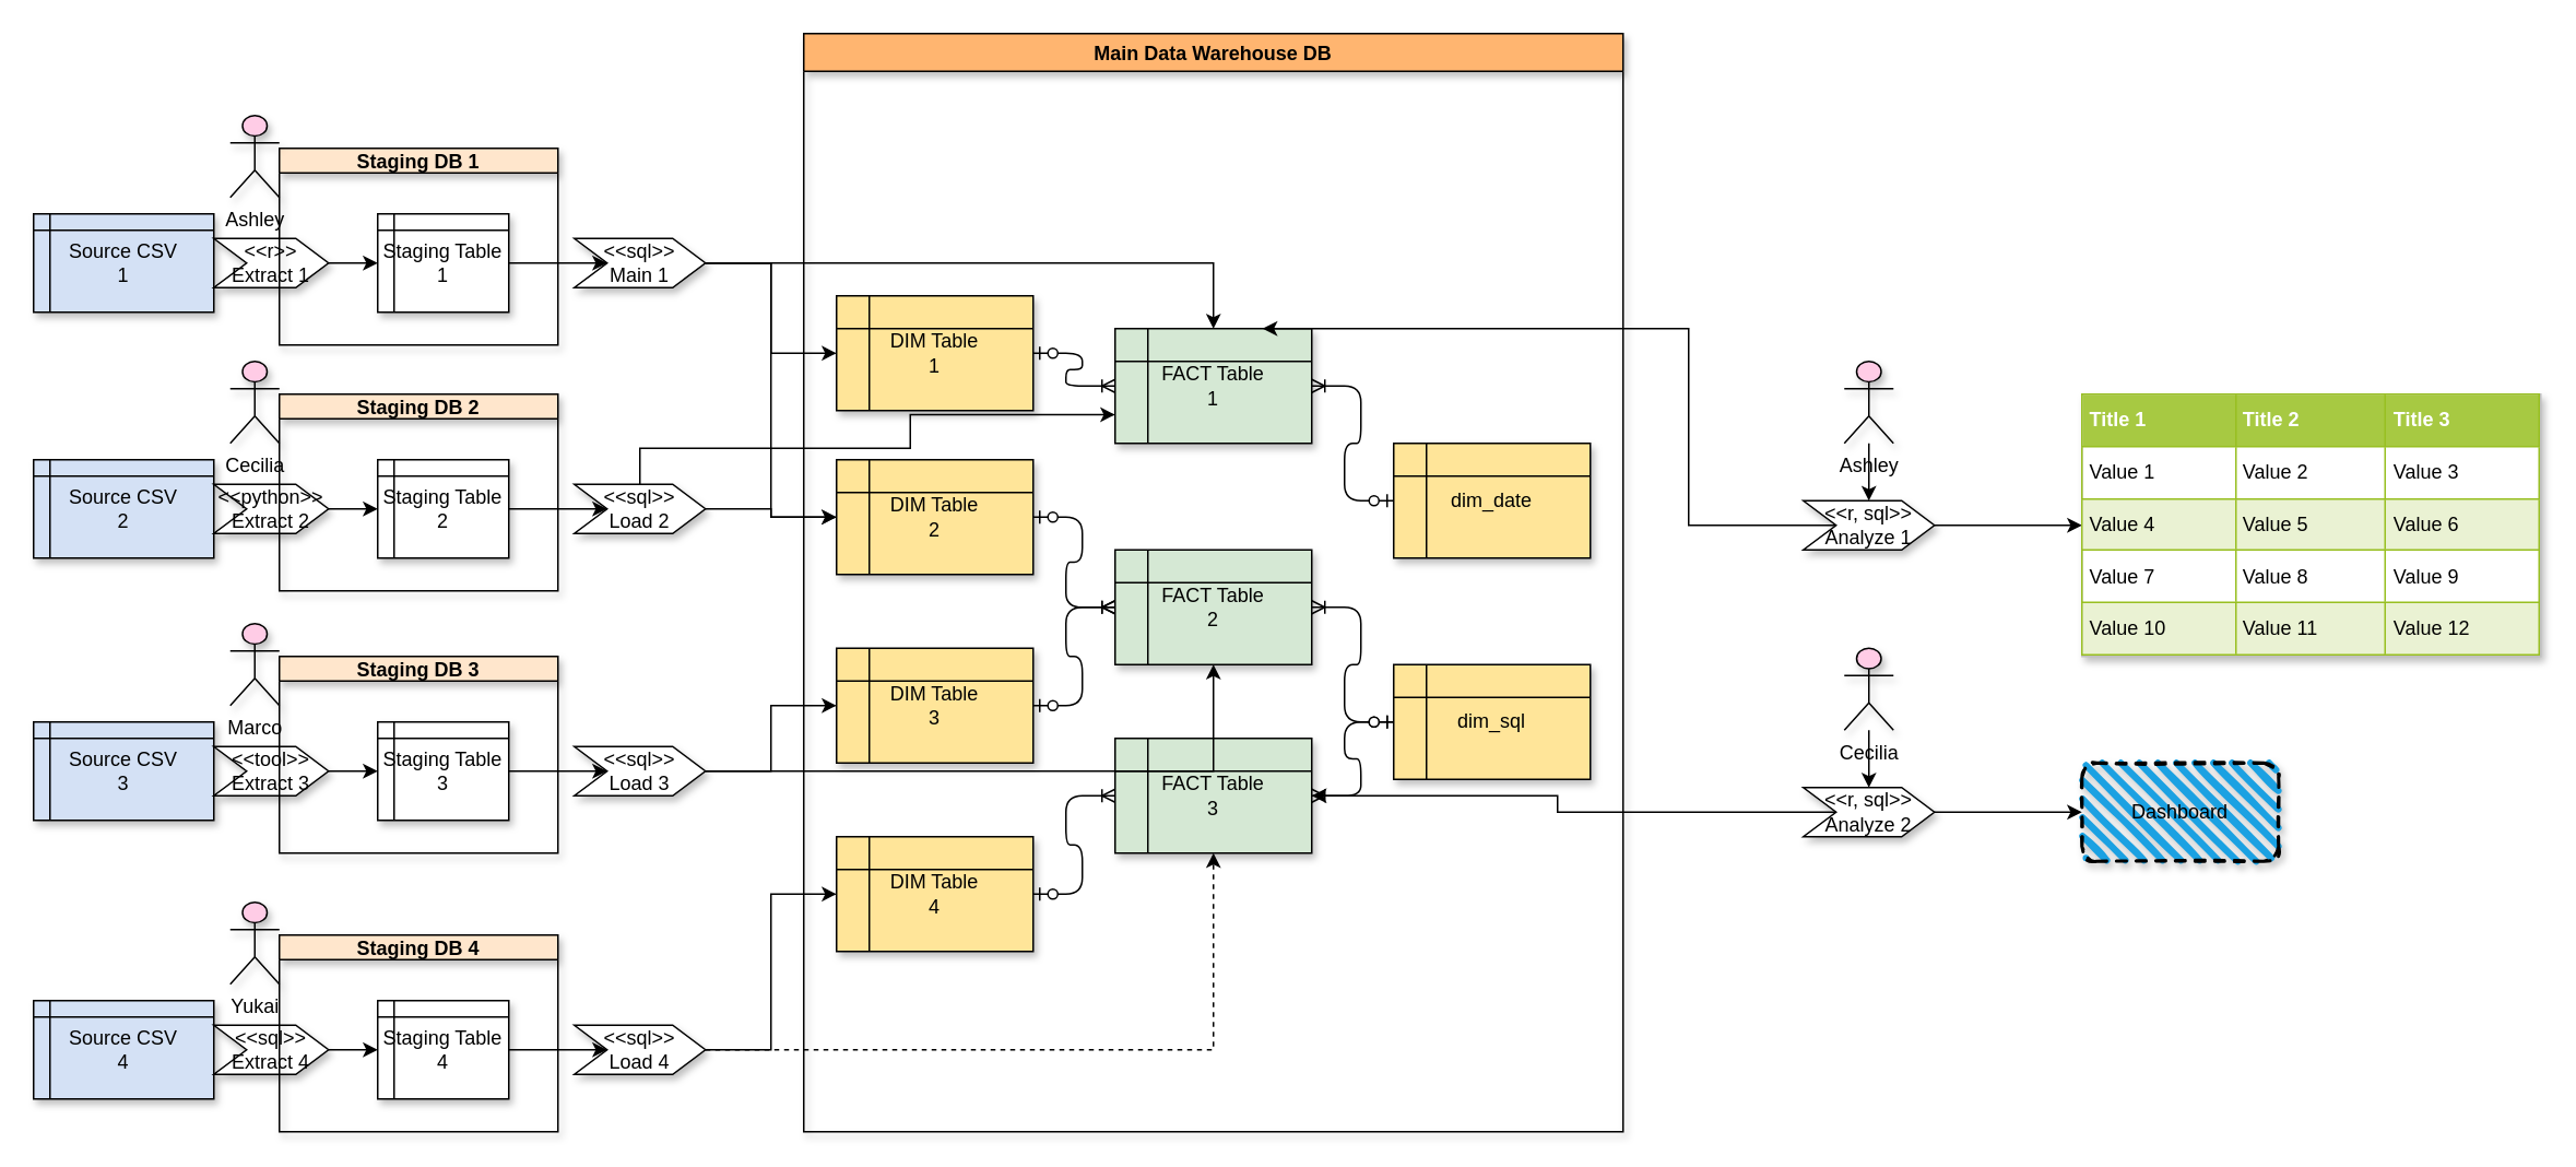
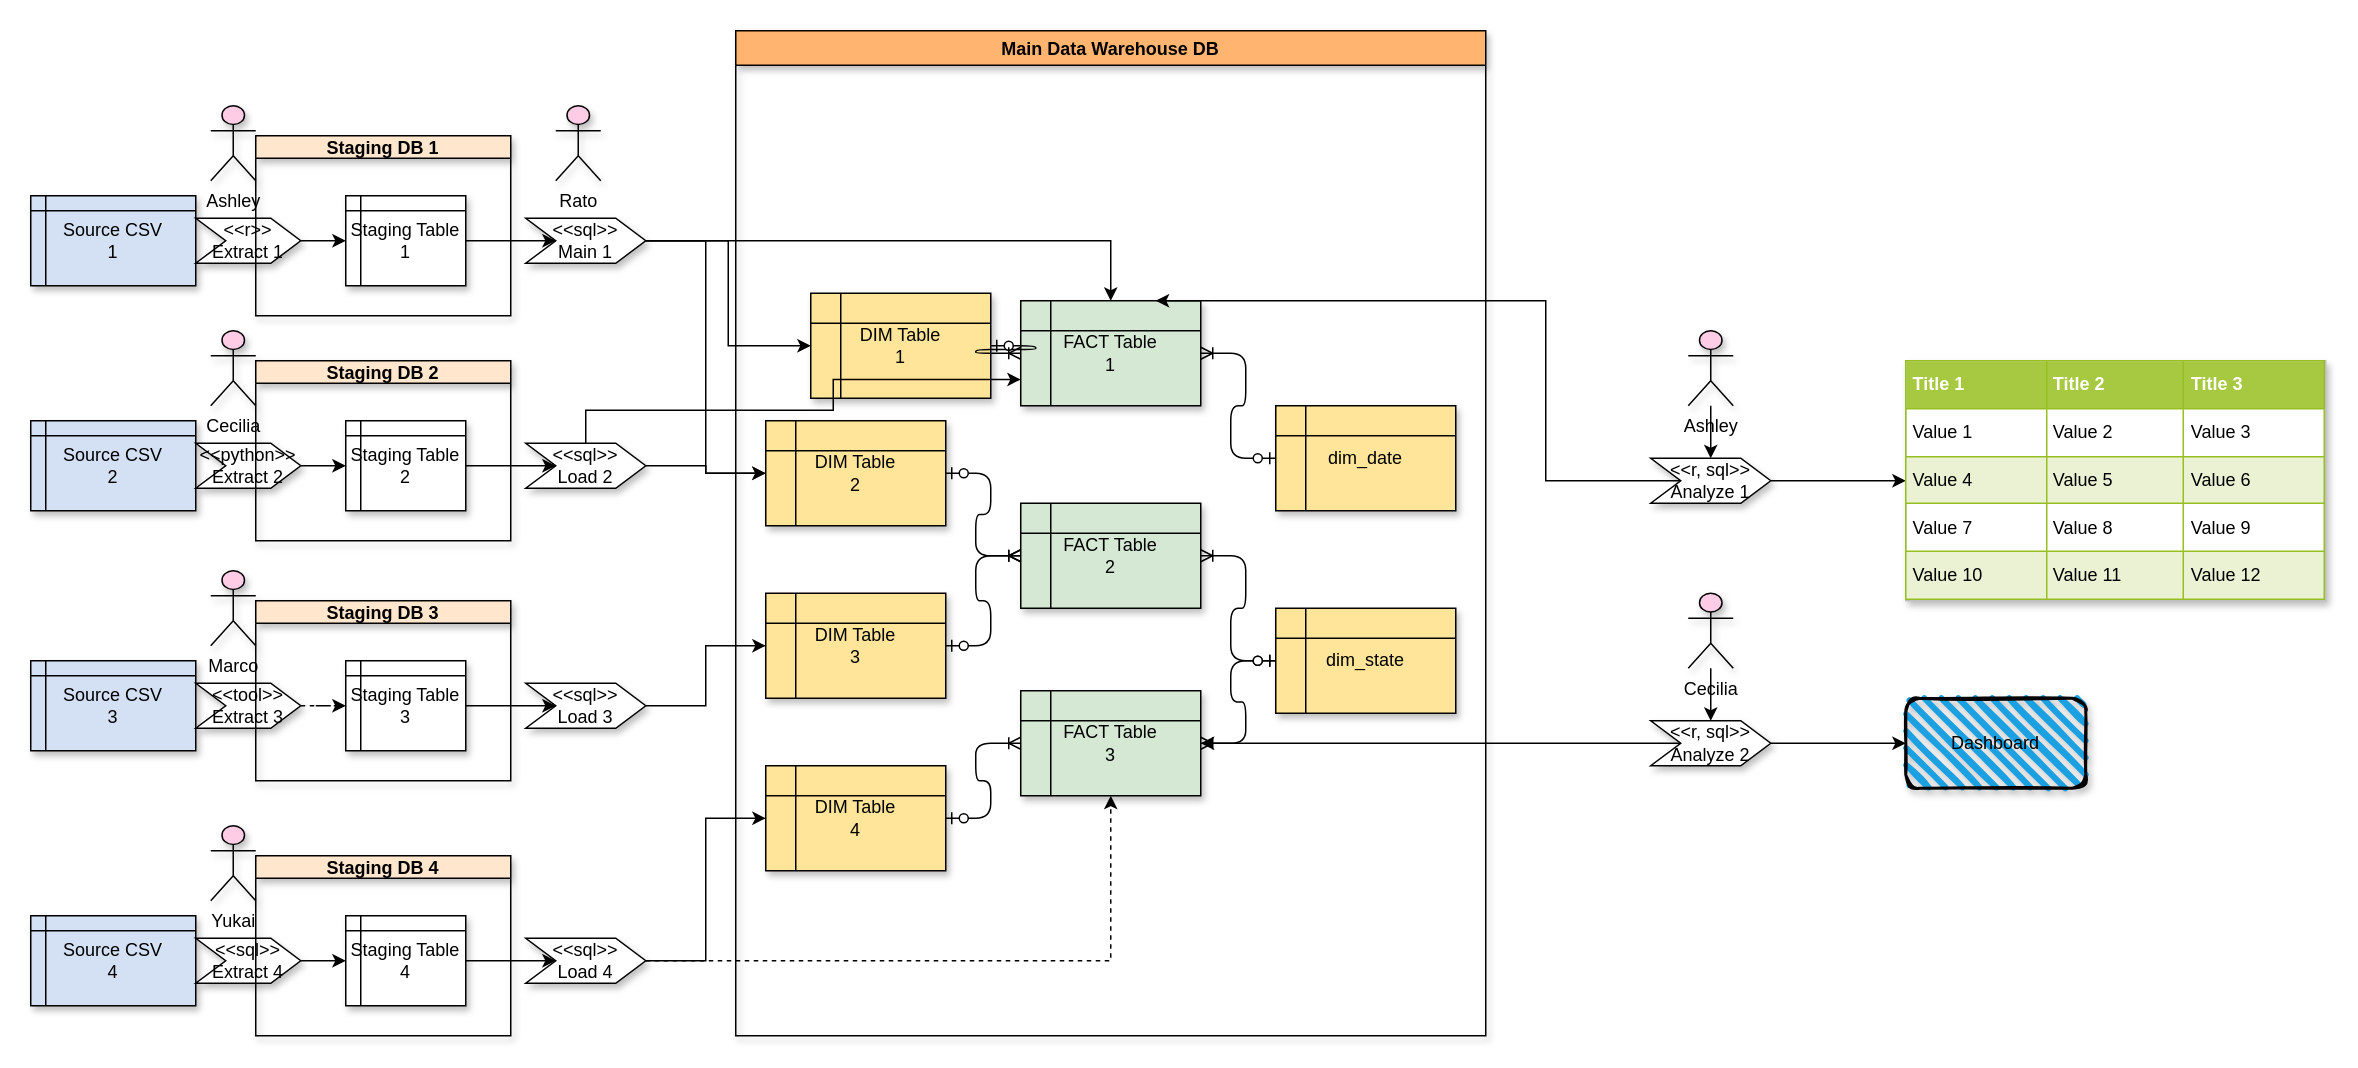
+ <mxCell id="41" value="Rato" style="shape=umlActor;verticalLabelPosition=bottom;verticalAlign=top;html=1;outlineConnect=0;shadow=1;fillColor=#FFCCE6;" vertex="1" parent="1"><mxGeometry x="370" y="70" width="30" height="50" as="geometry" /></mxCell>
- <mxCell id="4" value="DIM Table&lt;br&gt;1" style="shape=internalStorage;whiteSpace=wrap;html=1;backgroundOutline=1;shadow=1;fillColor=#FFE599;" vertex="1" parent="1"><mxGeometry x="510" y="180" width="120" height="70" as="geometry" /></mxCell>
+ <mxCell id="4" value="DIM Table&lt;br&gt;1" style="shape=internalStorage;whiteSpace=wrap;html=1;backgroundOutline=1;shadow=1;fillColor=#FFE599;" vertex="1" parent="1"><mxGeometry x="540" y="195" width="120" height="70" as="geometry" /></mxCell>
- <mxCell id="43" value="dim_sql" style="shape=internalStorage;whiteSpace=wrap;html=1;backgroundOutline=1;shadow=1;fillColor=#FFE599;" vertex="1" parent="1"><mxGeometry x="850" y="405" width="120" height="70" as="geometry" /></mxCell>
+ <mxCell id="43" value="dim_state" style="shape=internalStorage;whiteSpace=wrap;html=1;backgroundOutline=1;shadow=1;fillColor=#FFE599;" vertex="1" parent="1"><mxGeometry x="850" y="405" width="120" height="70" as="geometry" /></mxCell>
- <mxCell id="26" value="" style="edgeStyle=orthogonalEdgeStyle;rounded=0;orthogonalLoop=1;jettySize=auto;html=1;" edge="1" parent="1" source="27" target="30"><mxGeometry relative="1" as="geometry" /></mxCell>
+ <mxCell id="26" value="" style="edgeStyle=orthogonalEdgeStyle;rounded=0;orthogonalLoop=1;jettySize=auto;html=1;dashed=1;" edge="1" parent="1" source="27" target="30"><mxGeometry relative="1" as="geometry" /></mxCell>
- <mxCell id="49" style="edgeStyle=orthogonalEdgeStyle;rounded=0;orthogonalLoop=1;jettySize=auto;html=1;entryX=0.5;entryY=1;entryDx=0;entryDy=0;" edge="1" parent="1" source="50" target="8"><mxGeometry relative="1" as="geometry" /></mxCell>
- <mxCell id="9" value="FACT Table&lt;br&gt;3" style="shape=internalStorage;whiteSpace=wrap;html=1;backgroundOutline=1;shadow=1;fillColor=#D5E8D4;" vertex="1" parent="1"><mxGeometry x="680" y="450" width="120" height="70" as="geometry" /></mxCell>
+ <mxCell id="9" value="FACT Table&lt;br&gt;3" style="shape=internalStorage;whiteSpace=wrap;html=1;backgroundOutline=1;shadow=1;fillColor=#D5E8D4;" vertex="1" parent="1"><mxGeometry x="680" y="460" width="120" height="70" as="geometry" /></mxCell>
- <mxCell id="65" value="Dashboard" style="rounded=1;whiteSpace=wrap;html=1;strokeWidth=2;fillWeight=4;hachureGap=8;hachureAngle=45;fillColor=#1ba1e2;sketch=1;shadow=1;dashed=1;" vertex="1" parent="1"><mxGeometry x="1270" y="465" width="120" height="60" as="geometry" /></mxCell>
+ <mxCell id="65" value="Dashboard" style="rounded=1;whiteSpace=wrap;html=1;strokeWidth=2;fillWeight=4;hachureGap=8;hachureAngle=45;fillColor=#1ba1e2;sketch=1;shadow=1;" vertex="1" parent="1"><mxGeometry x="1270" y="465" width="120" height="60" as="geometry" /></mxCell>
